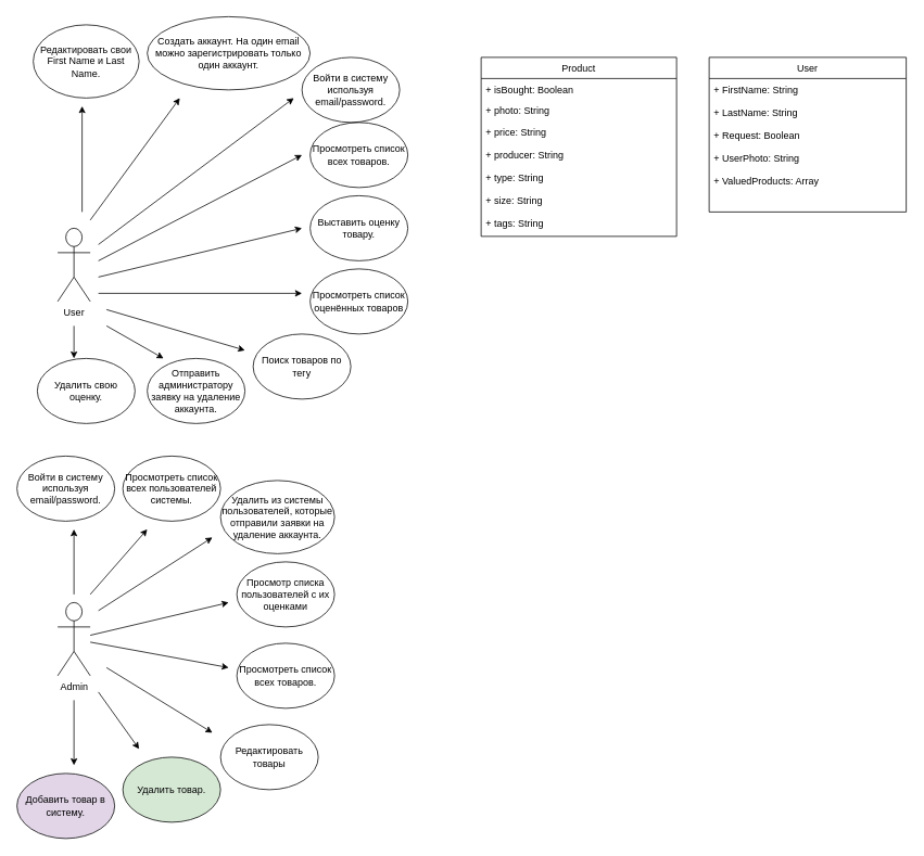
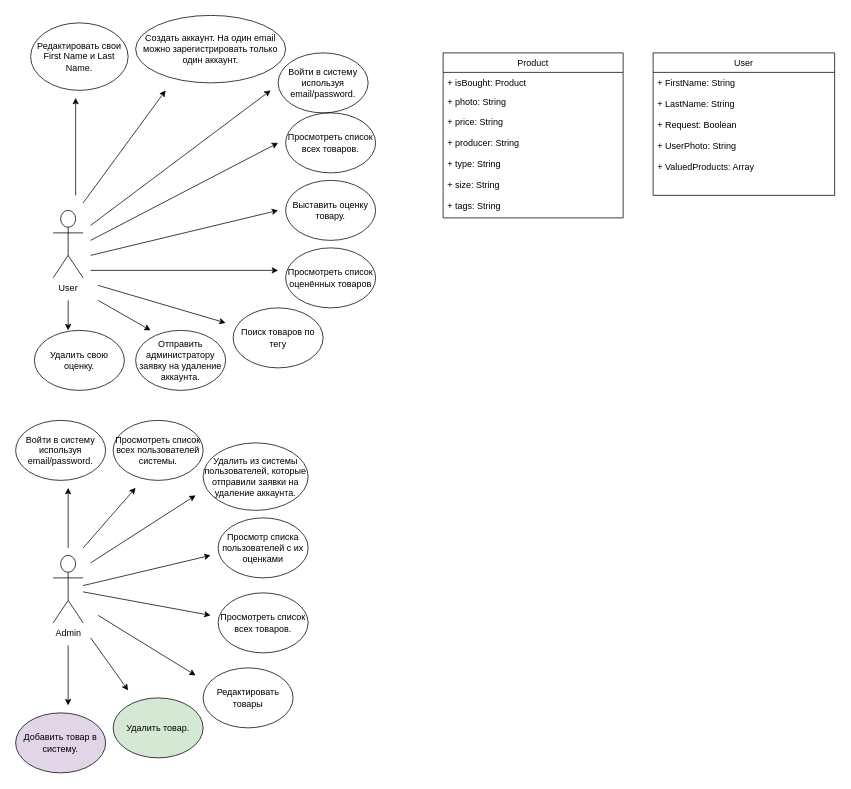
- <mxCell id="4" value="+ isBought: Boolean" style="text;strokeColor=none;fillColor=none;align=left;verticalAlign=top;spacingLeft=4;spacingRight=4;overflow=hidden;rotatable=0;points=[[0,0.5],[1,0.5]];portConstraint=eastwest;" vertex="1" parent="3"><mxGeometry y="26" width="240" height="26" as="geometry" /></mxCell>
+ <mxCell id="4" value="+ isBought: Product" style="text;strokeColor=none;fillColor=none;align=left;verticalAlign=top;spacingLeft=4;spacingRight=4;overflow=hidden;rotatable=0;points=[[0,0.5],[1,0.5]];portConstraint=eastwest;" vertex="1" parent="3"><mxGeometry y="26" width="240" height="26" as="geometry" /></mxCell>
